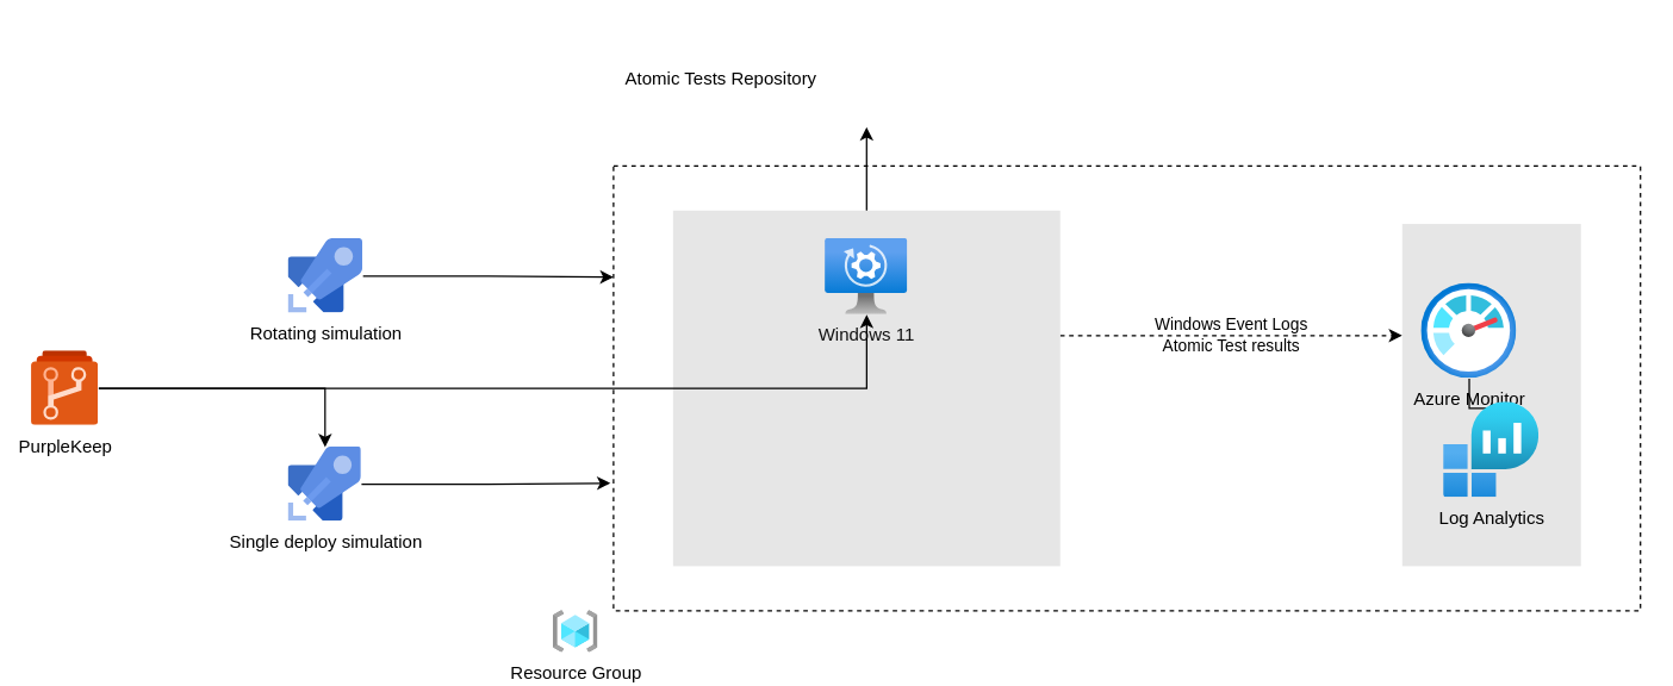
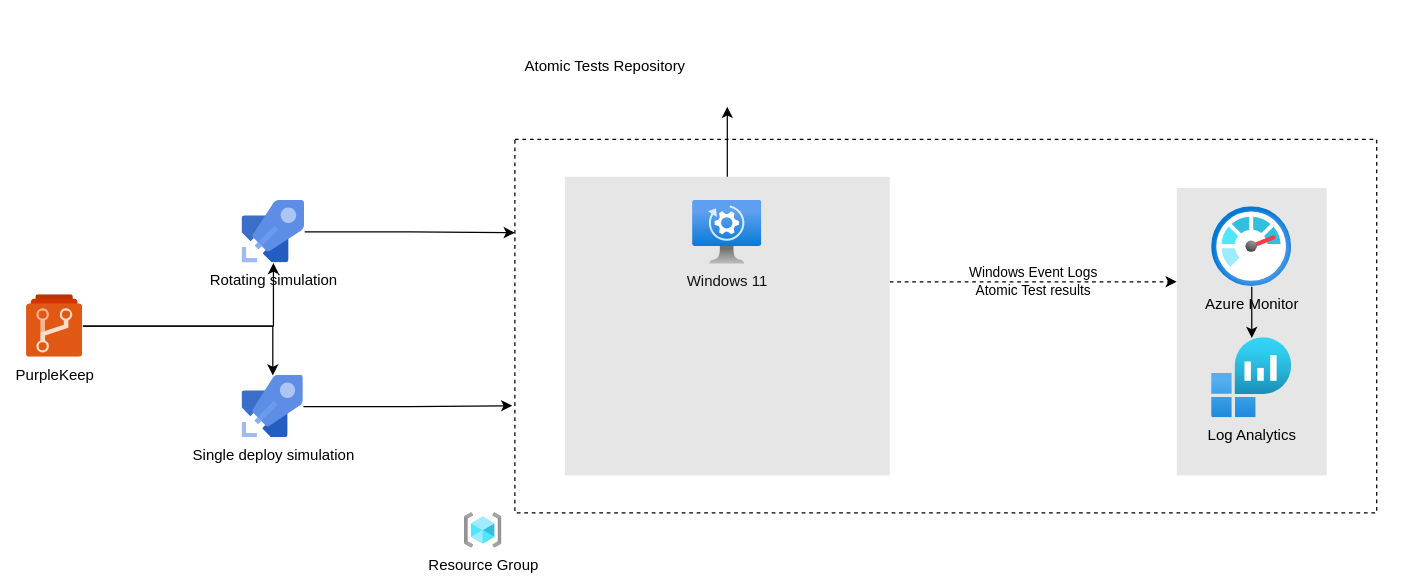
- <mxCell id="9" value="Azure Monitor" style="aspect=fixed;html=1;points=[];align=center;image;fontSize=12;image=img/lib/azure2/management_governance/Monitor.svg;dashed=1;labelBackgroundColor=none;fillColor=#FFFFFF;fontColor=#000000;" parent="6" vertex="1"><mxGeometry x="13" y="40" width="64" height="64" as="geometry" /></mxCell>
+ <mxCell id="9" value="Azure Monitor" style="aspect=fixed;html=1;points=[];align=center;image;fontSize=12;image=img/lib/azure2/management_governance/Monitor.svg;dashed=1;labelBackgroundColor=none;fillColor=#FFFFFF;fontColor=#000000;" parent="6" vertex="1"><mxGeometry x="28" y="15" width="64" height="64" as="geometry" /></mxCell>
- <mxCell id="20" value="" style="edgeStyle=orthogonalEdgeStyle;rounded=0;orthogonalLoop=1;jettySize=auto;html=1;" parent="1" source="19" target="13" edge="1"><mxGeometry relative="1" as="geometry"><mxPoint x="65.5" y="260.5" as="sourcePoint" /><mxPoint x="216.5" y="205.5" as="targetPoint" /></mxGeometry></mxCell>
+ <mxCell id="20" value="" style="edgeStyle=orthogonalEdgeStyle;rounded=0;orthogonalLoop=1;jettySize=auto;html=1;" parent="1" source="19" target="15" edge="1"><mxGeometry relative="1" as="geometry"><mxPoint x="65.5" y="260.5" as="sourcePoint" /><mxPoint x="216.5" y="205.5" as="targetPoint" /></mxGeometry></mxCell>
